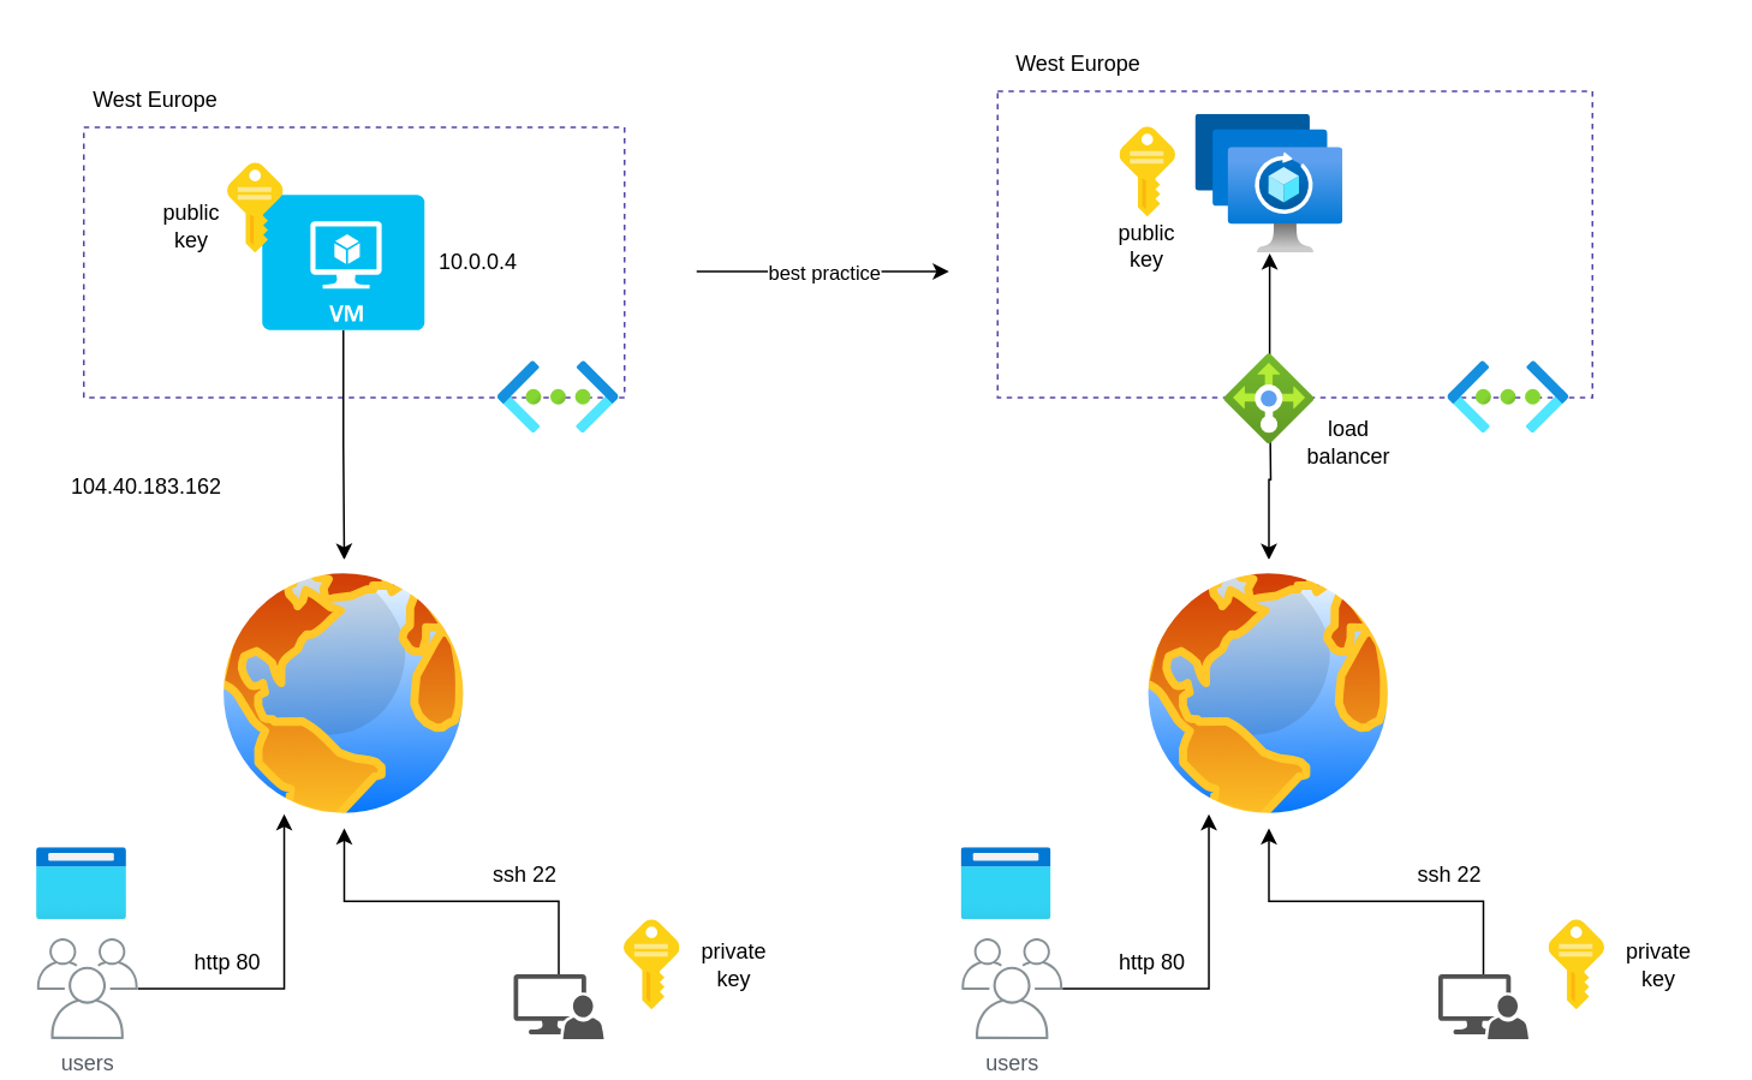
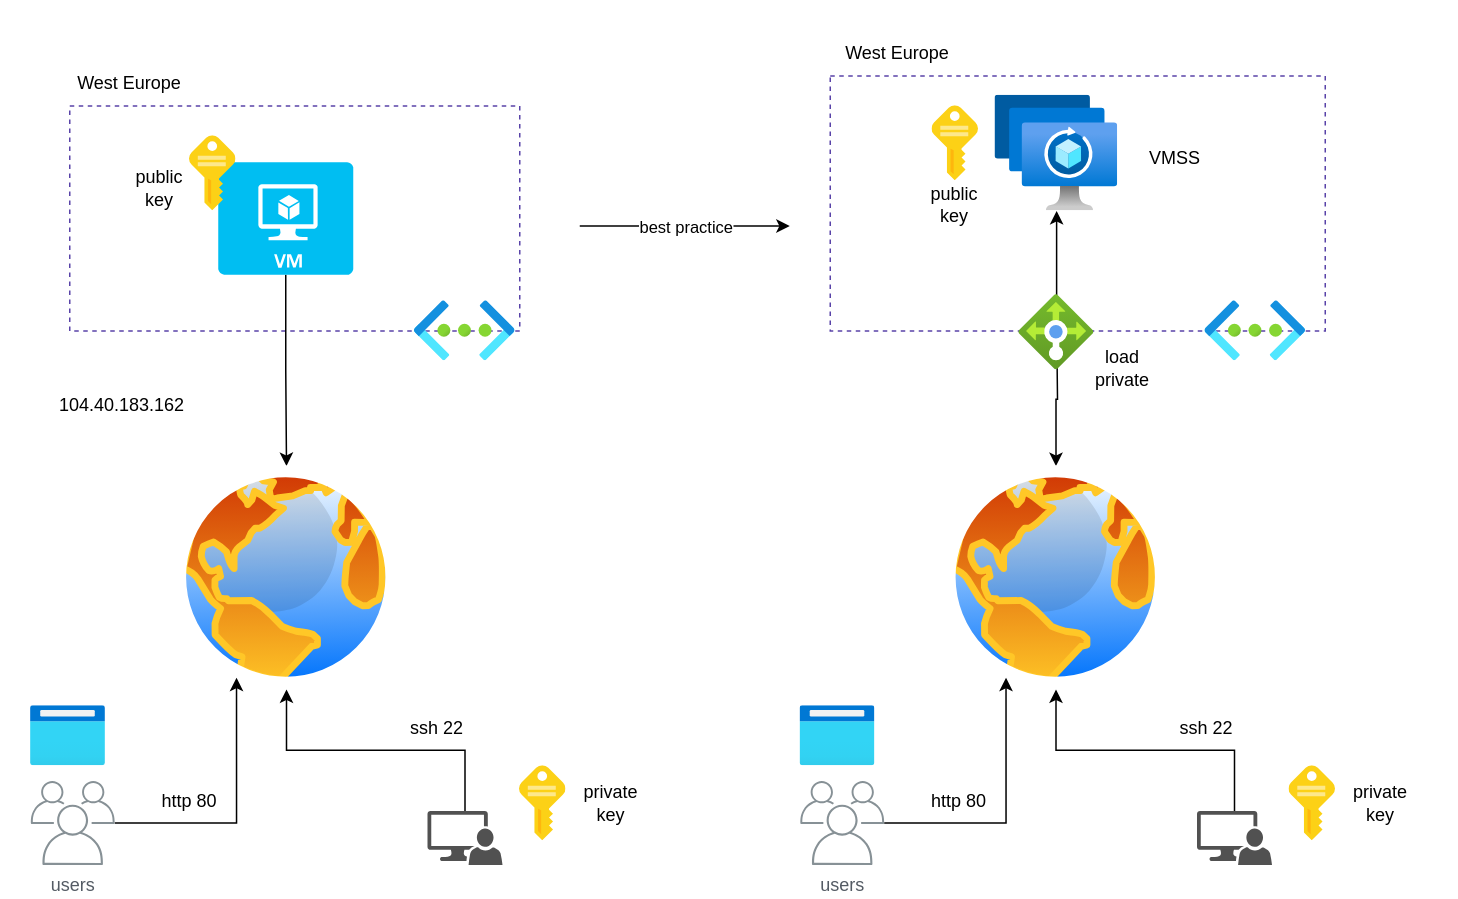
+ <mxCell id="40" value="VMSS" style="text;strokeColor=none;align=center;fillColor=none;html=1;verticalAlign=middle;whiteSpace=wrap;rounded=0;" parent="1" vertex="1"><mxGeometry x="753" y="90" width="60" height="30" as="geometry" /></mxCell>
- <mxCell id="7" value="10.0.0.4" style="text;strokeColor=none;align=center;fillColor=none;html=1;verticalAlign=middle;whiteSpace=wrap;rounded=0;dashed=1;" parent="1" vertex="1"><mxGeometry x="235" y="130" width="60" height="30" as="geometry" /></mxCell>
- <mxCell id="43" value="load balancer" style="text;strokeColor=none;align=center;fillColor=none;html=1;verticalAlign=middle;whiteSpace=wrap;rounded=0;" parent="1" vertex="1"><mxGeometry x="718" y="230" width="60" height="30" as="geometry" /></mxCell>
+ <mxCell id="43" value="load private" style="text;strokeColor=none;align=center;fillColor=none;html=1;verticalAlign=middle;whiteSpace=wrap;rounded=0;" parent="1" vertex="1"><mxGeometry x="718" y="230" width="60" height="30" as="geometry" /></mxCell>
